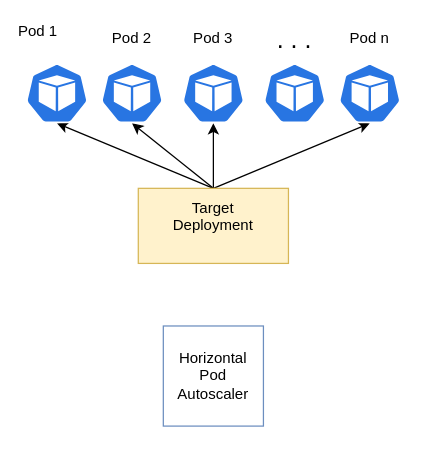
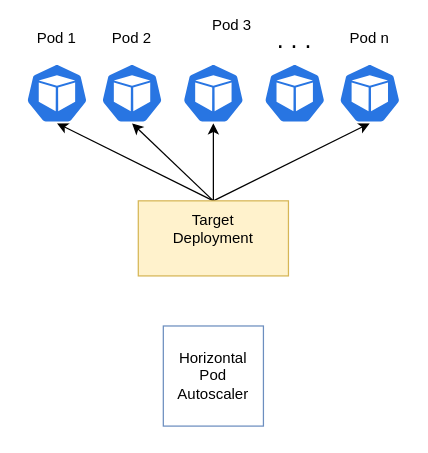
- <mxCell id="13" value="Pod 1" style="text;html=1;strokeColor=none;fillColor=none;align=center;verticalAlign=middle;whiteSpace=wrap;rounded=0;" vertex="1" parent="1"><mxGeometry x="10" y="15" width="40" height="20" as="geometry" /></mxCell>
+ <mxCell id="13" value="Pod 1" style="text;html=1;strokeColor=none;fillColor=none;align=center;verticalAlign=middle;whiteSpace=wrap;rounded=0;" vertex="1" parent="1"><mxGeometry x="25" y="20" width="40" height="20" as="geometry" /></mxCell>
- <mxCell id="15" value="Pod 3" style="text;html=1;strokeColor=none;fillColor=none;align=center;verticalAlign=middle;whiteSpace=wrap;rounded=0;" vertex="1" parent="1"><mxGeometry x="150" y="20" width="40" height="20" as="geometry" /></mxCell>
+ <mxCell id="15" value="Pod 3" style="text;html=1;strokeColor=none;fillColor=none;align=center;verticalAlign=middle;whiteSpace=wrap;rounded=0;" vertex="1" parent="1"><mxGeometry x="165" y="10" width="40" height="20" as="geometry" /></mxCell>
- <mxCell id="7" value="Target&lt;br&gt;Deployment&lt;br&gt;&lt;br&gt;" style="rounded=0;whiteSpace=wrap;html=1;fillColor=#fff2cc;strokeColor=#d6b656;" vertex="1" parent="1"><mxGeometry x="110" y="150" width="120" height="60" as="geometry" /></mxCell>
+ <mxCell id="7" value="Target&lt;br&gt;Deployment&lt;br&gt;&lt;br&gt;" style="rounded=0;whiteSpace=wrap;html=1;fillColor=#fff2cc;strokeColor=#d6b656;" vertex="1" parent="1"><mxGeometry x="110" y="160" width="120" height="60" as="geometry" /></mxCell>
